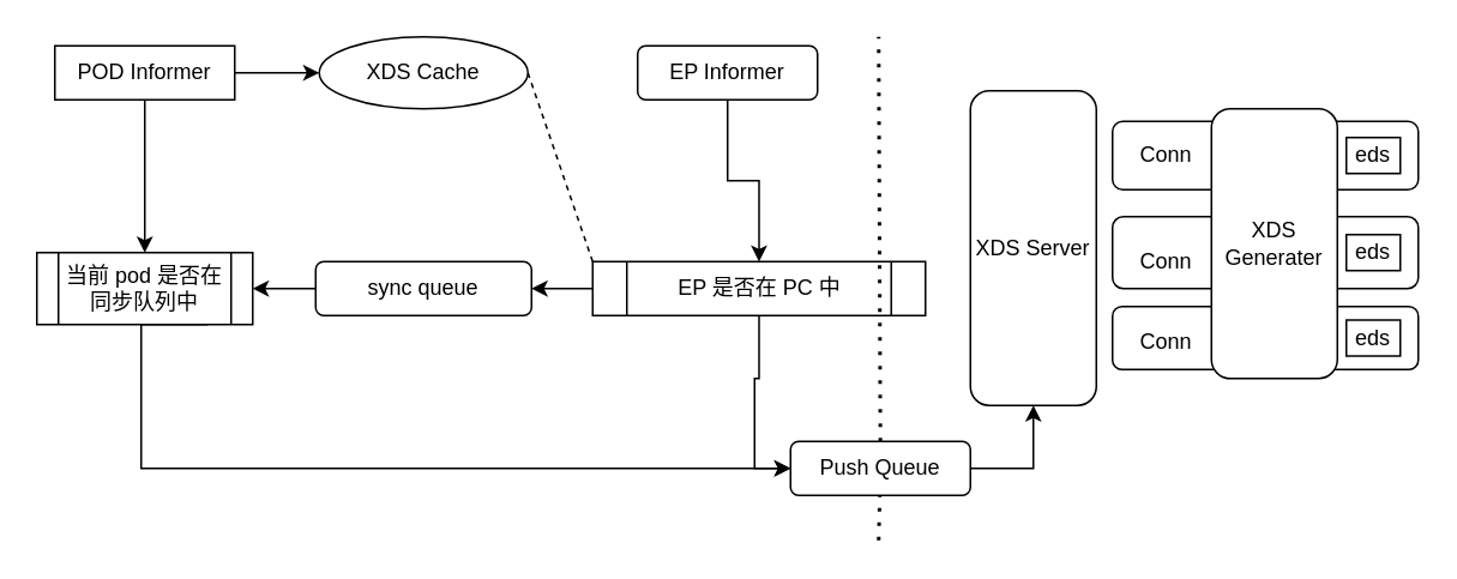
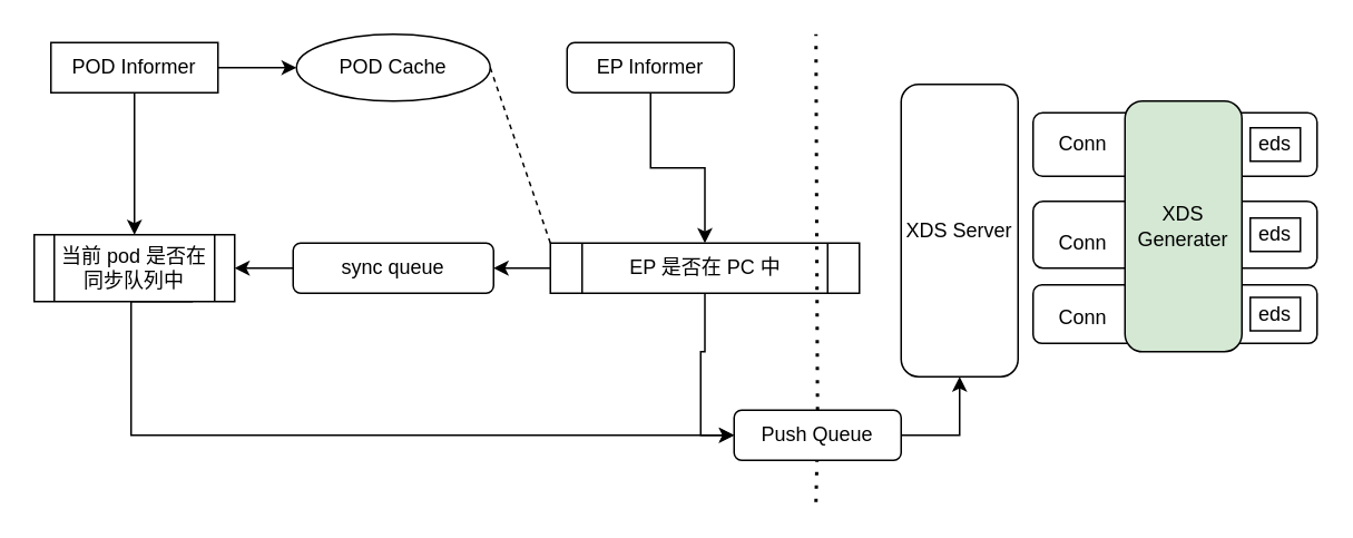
- <mxCell id="8" value="XDS Cache" style="ellipse;whiteSpace=wrap;html=1;" vertex="1" parent="1"><mxGeometry x="177" y="20" width="116" height="40" as="geometry" /></mxCell>
+ <mxCell id="8" value="POD Cache" style="ellipse;whiteSpace=wrap;html=1;" vertex="1" parent="1"><mxGeometry x="177" y="20" width="116" height="40" as="geometry" /></mxCell>
- <mxCell id="3" value="EP Informer" style="rounded=1;whiteSpace=wrap;html=1;" vertex="1" parent="1"><mxGeometry x="354" y="25" width="100" height="30" as="geometry" /></mxCell>
+ <mxCell id="3" value="EP Informer" style="rounded=1;whiteSpace=wrap;html=1;" vertex="1" parent="1"><mxGeometry x="339" y="25" width="100" height="30" as="geometry" /></mxCell>
- <mxCell id="24" value="XDS&lt;br&gt;Generater" style="rounded=1;whiteSpace=wrap;html=1;" vertex="1" parent="1"><mxGeometry x="673" y="60" width="70" height="150" as="geometry" /></mxCell>
+ <mxCell id="24" value="XDS&lt;br&gt;Generater" style="rounded=1;whiteSpace=wrap;html=1;fillColor=#d5e8d4;" vertex="1" parent="1"><mxGeometry x="673" y="60" width="70" height="150" as="geometry" /></mxCell>
